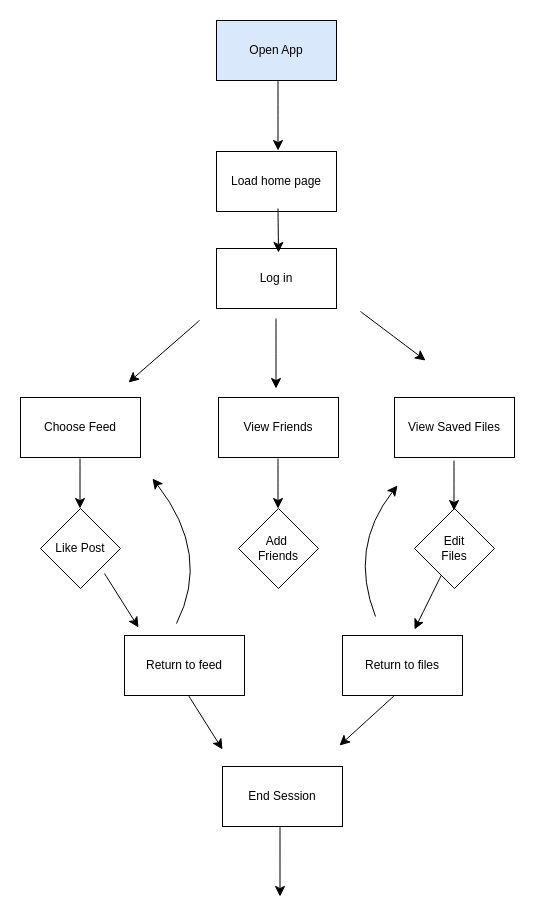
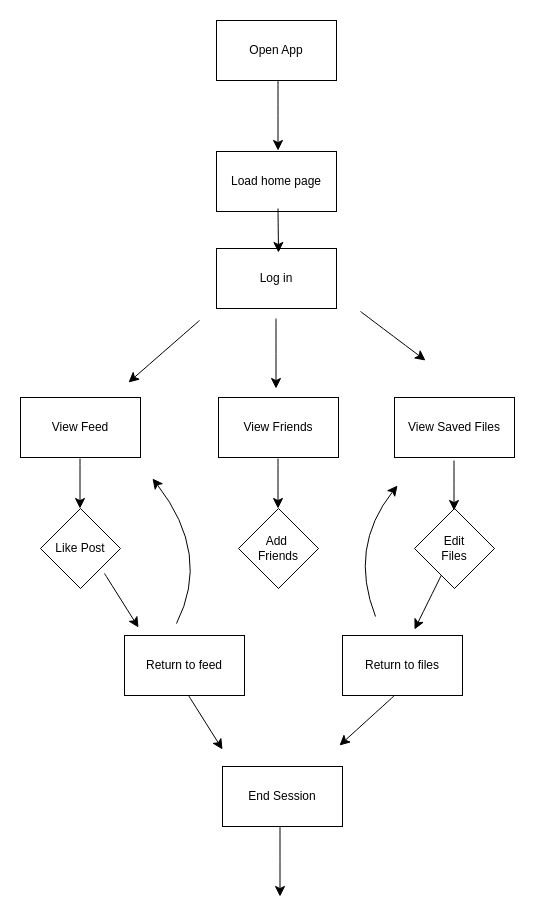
- <mxCell id="2" value="Open App" style="rounded=0;whiteSpace=wrap;html=1;fillColor=#dae8fc;" vertex="1" parent="1"><mxGeometry x="216" y="20" width="120" height="60" as="geometry" /></mxCell>
+ <mxCell id="2" value="Open App" style="rounded=0;whiteSpace=wrap;html=1;" vertex="1" parent="1"><mxGeometry x="216" y="20" width="120" height="60" as="geometry" /></mxCell>
- <mxCell id="7" value="Choose Feed" style="rounded=0;whiteSpace=wrap;html=1;" vertex="1" parent="1"><mxGeometry x="20" y="397" width="120" height="60" as="geometry" /></mxCell>
+ <mxCell id="7" value="View Feed" style="rounded=0;whiteSpace=wrap;html=1;" vertex="1" parent="1"><mxGeometry x="20" y="397" width="120" height="60" as="geometry" /></mxCell>
